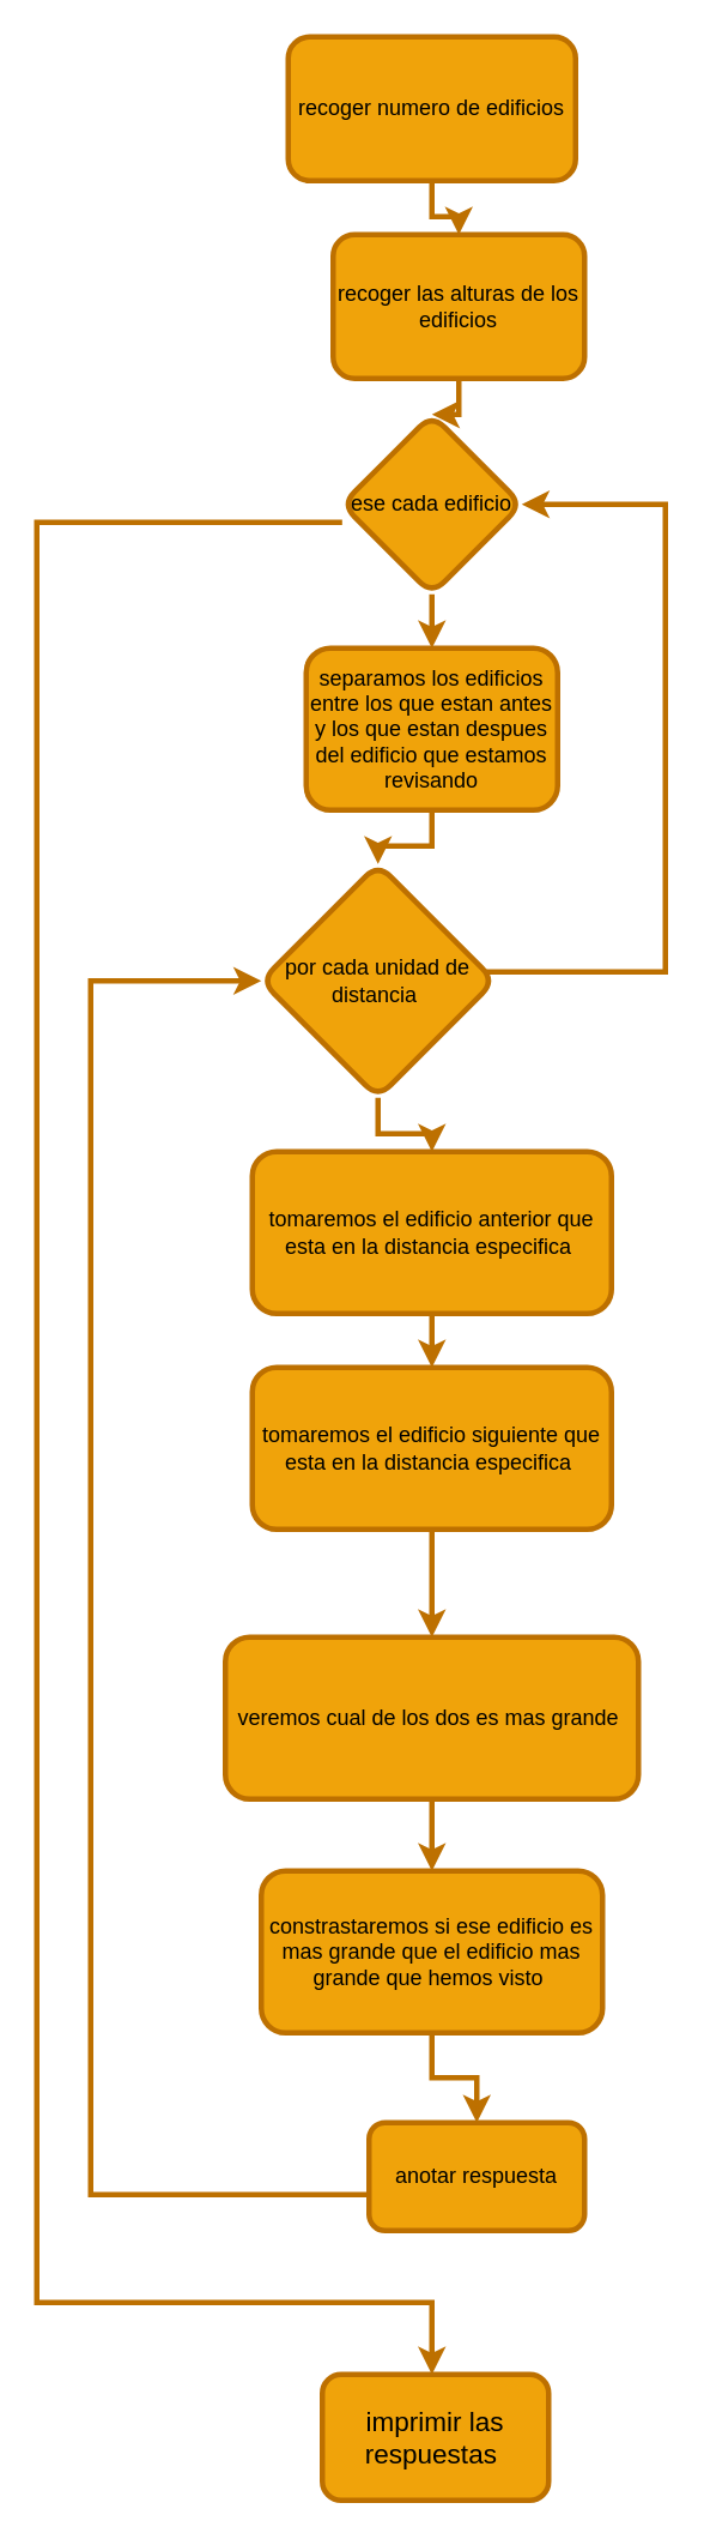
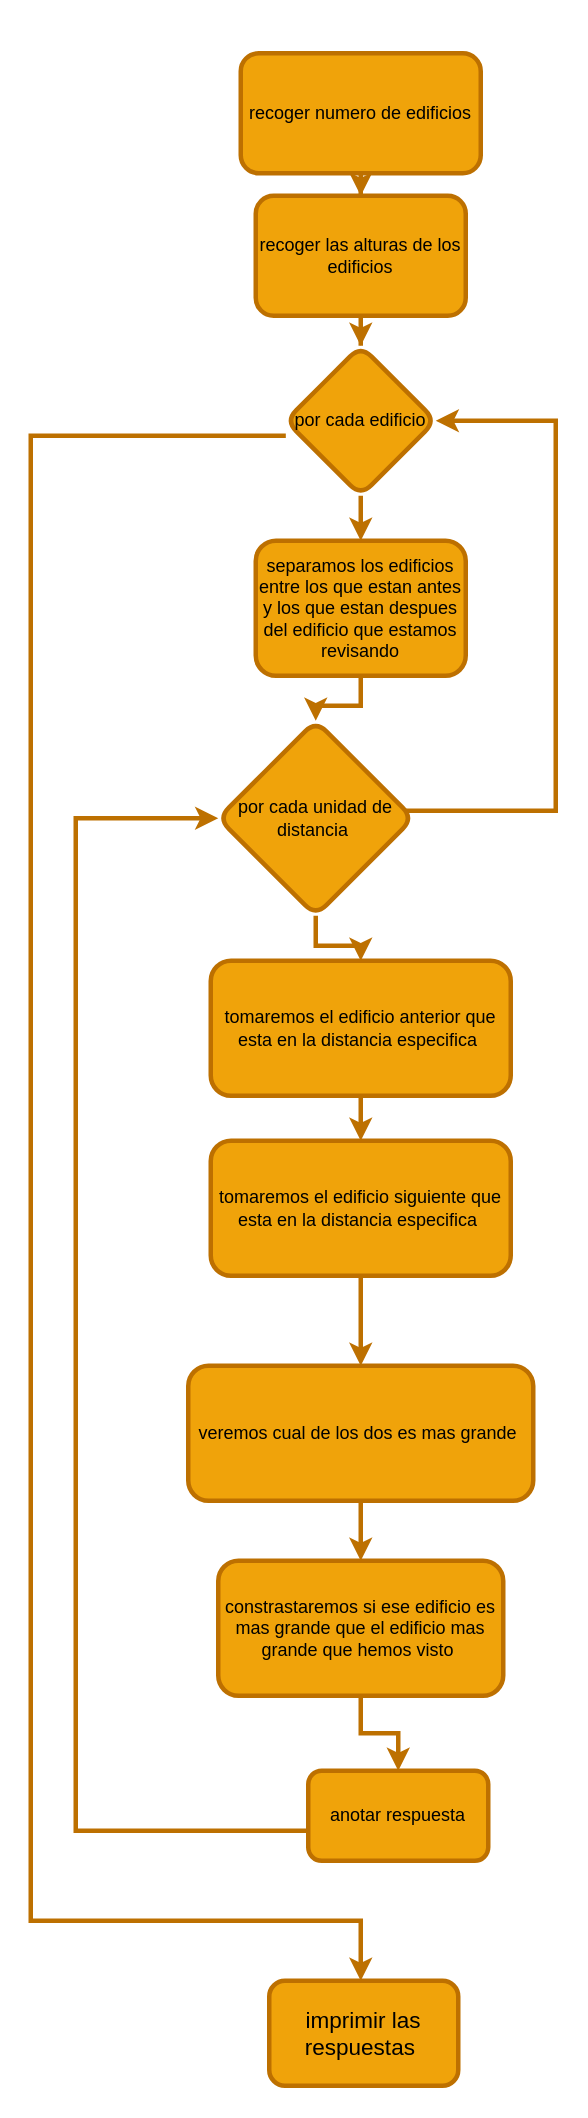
- <mxCell id="3" value="recoger numero de edificios" style="rounded=1;whiteSpace=wrap;html=1;strokeWidth=3;fillColor=#f0a30a;fontColor=#000000;strokeColor=#BD7000;" vertex="1" parent="1"><mxGeometry x="160" y="20" width="160" height="80" as="geometry" /></mxCell>
+ <mxCell id="3" value="recoger numero de edificios" style="rounded=1;whiteSpace=wrap;html=1;strokeWidth=3;fillColor=#f0a30a;fontColor=#000000;strokeColor=#BD7000;" vertex="1" parent="1"><mxGeometry x="160" y="35" width="160" height="80" as="geometry" /></mxCell>
- <mxCell id="5" value="recoger las alturas de los edificios" style="whiteSpace=wrap;html=1;rounded=1;strokeWidth=3;fillColor=#f0a30a;fontColor=#000000;strokeColor=#BD7000;" vertex="1" parent="1"><mxGeometry x="185" y="130" width="140" height="80" as="geometry" /></mxCell>
+ <mxCell id="5" value="recoger las alturas de los edificios" style="whiteSpace=wrap;html=1;rounded=1;strokeWidth=3;fillColor=#f0a30a;fontColor=#000000;strokeColor=#BD7000;" vertex="1" parent="1"><mxGeometry x="170" y="130" width="140" height="80" as="geometry" /></mxCell>
- <mxCell id="8" value="ese cada edificio" style="rhombus;whiteSpace=wrap;html=1;rounded=1;strokeWidth=3;fillColor=#f0a30a;fontColor=#000000;strokeColor=#BD7000;" vertex="1" parent="1"><mxGeometry x="190" y="230" width="100" height="100" as="geometry" /></mxCell>
+ <mxCell id="8" value="por cada edificio" style="rhombus;whiteSpace=wrap;html=1;rounded=1;strokeWidth=3;fillColor=#f0a30a;fontColor=#000000;strokeColor=#BD7000;" vertex="1" parent="1"><mxGeometry x="190" y="230" width="100" height="100" as="geometry" /></mxCell>
